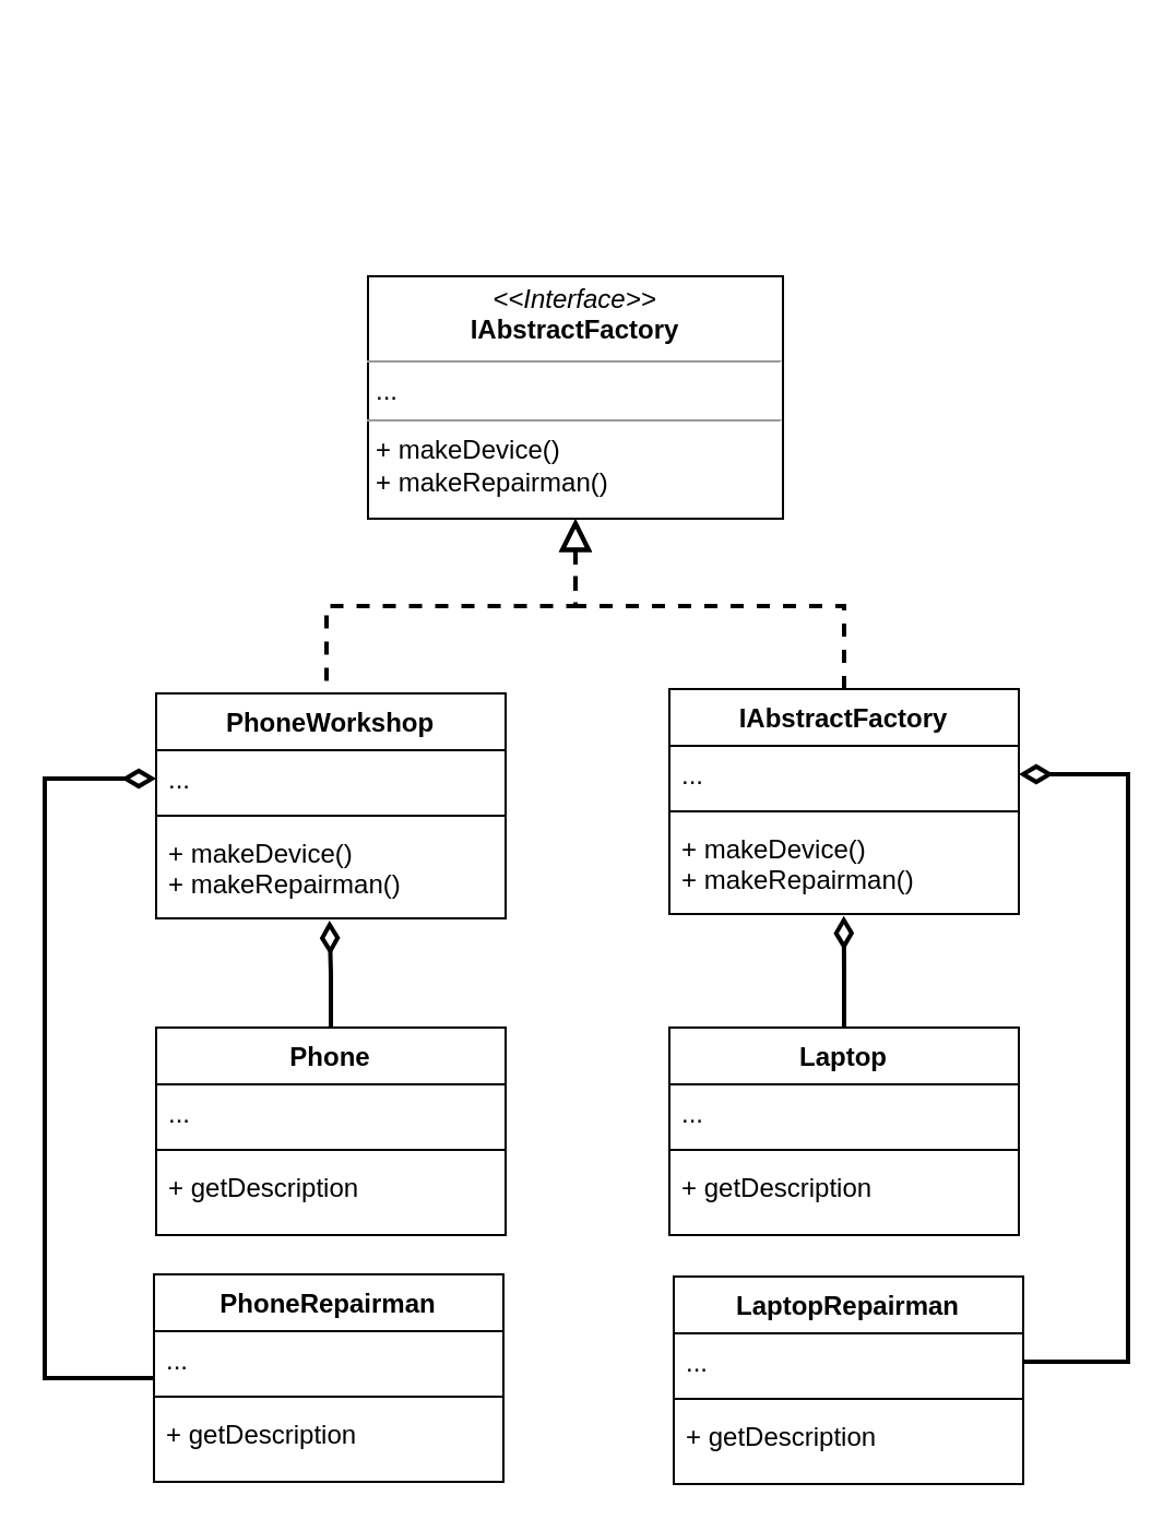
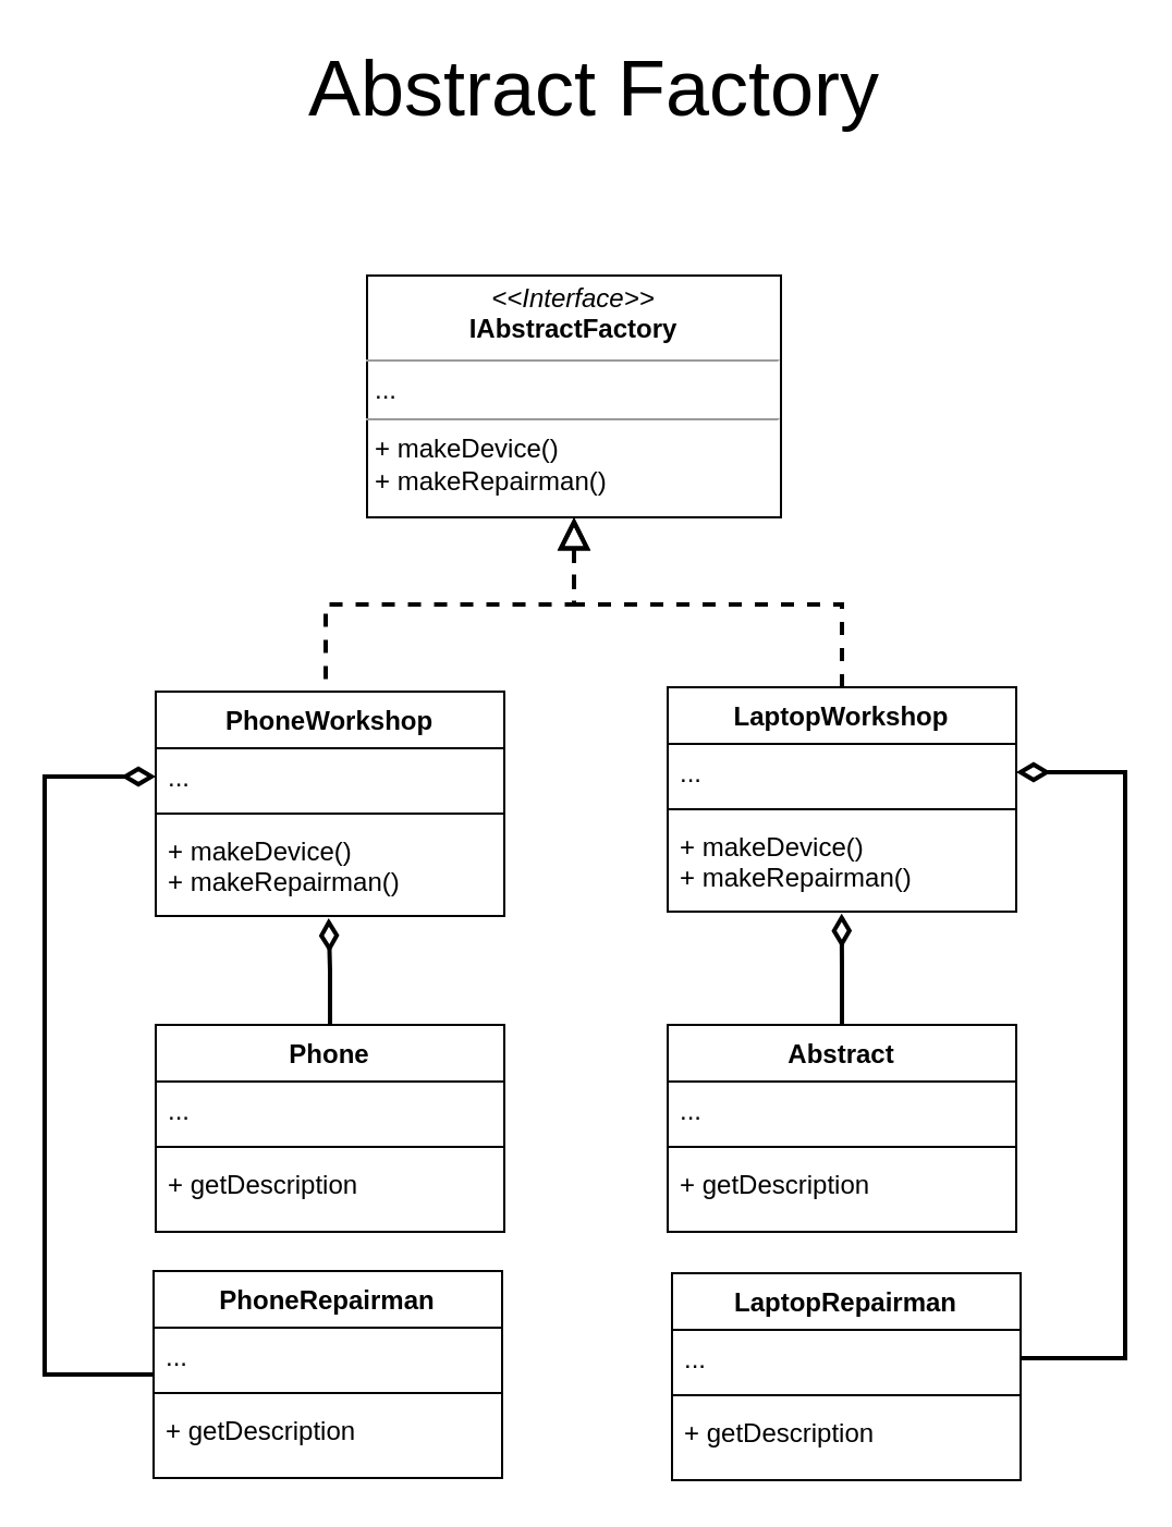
+ <mxCell id="2" value="Abstract Factory" style="text;html=1;strokeColor=none;fillColor=none;align=center;verticalAlign=middle;whiteSpace=wrap;rounded=0;fontSize=36;fontStyle=0;spacingTop=0;spacingLeft=0;" parent="1" vertex="1"><mxGeometry x="119" y="20" width="307" height="40" as="geometry" /></mxCell>
- <mxCell id="10" value="IAbstractFactory" style="swimlane;fontStyle=1;align=center;verticalAlign=top;childLayout=stackLayout;horizontal=1;startSize=26;horizontalStack=0;resizeParent=1;resizeParentMax=0;resizeLast=0;collapsible=1;marginBottom=0;" parent="1" vertex="1"><mxGeometry x="306" y="315" width="160" height="103" as="geometry" /></mxCell>
+ <mxCell id="10" value="LaptopWorkshop" style="swimlane;fontStyle=1;align=center;verticalAlign=top;childLayout=stackLayout;horizontal=1;startSize=26;horizontalStack=0;resizeParent=1;resizeParentMax=0;resizeLast=0;collapsible=1;marginBottom=0;" parent="1" vertex="1"><mxGeometry x="306" y="315" width="160" height="103" as="geometry" /></mxCell>
- <mxCell id="20" value="Laptop" style="swimlane;fontStyle=1;align=center;verticalAlign=top;childLayout=stackLayout;horizontal=1;startSize=26;horizontalStack=0;resizeParent=1;resizeParentMax=0;resizeLast=0;collapsible=1;marginBottom=0;" parent="1" vertex="1"><mxGeometry x="306" y="470" width="160" height="95" as="geometry" /></mxCell>
+ <mxCell id="20" value="Abstract" style="swimlane;fontStyle=1;align=center;verticalAlign=top;childLayout=stackLayout;horizontal=1;startSize=26;horizontalStack=0;resizeParent=1;resizeParentMax=0;resizeLast=0;collapsible=1;marginBottom=0;" parent="1" vertex="1"><mxGeometry x="306" y="470" width="160" height="95" as="geometry" /></mxCell>
